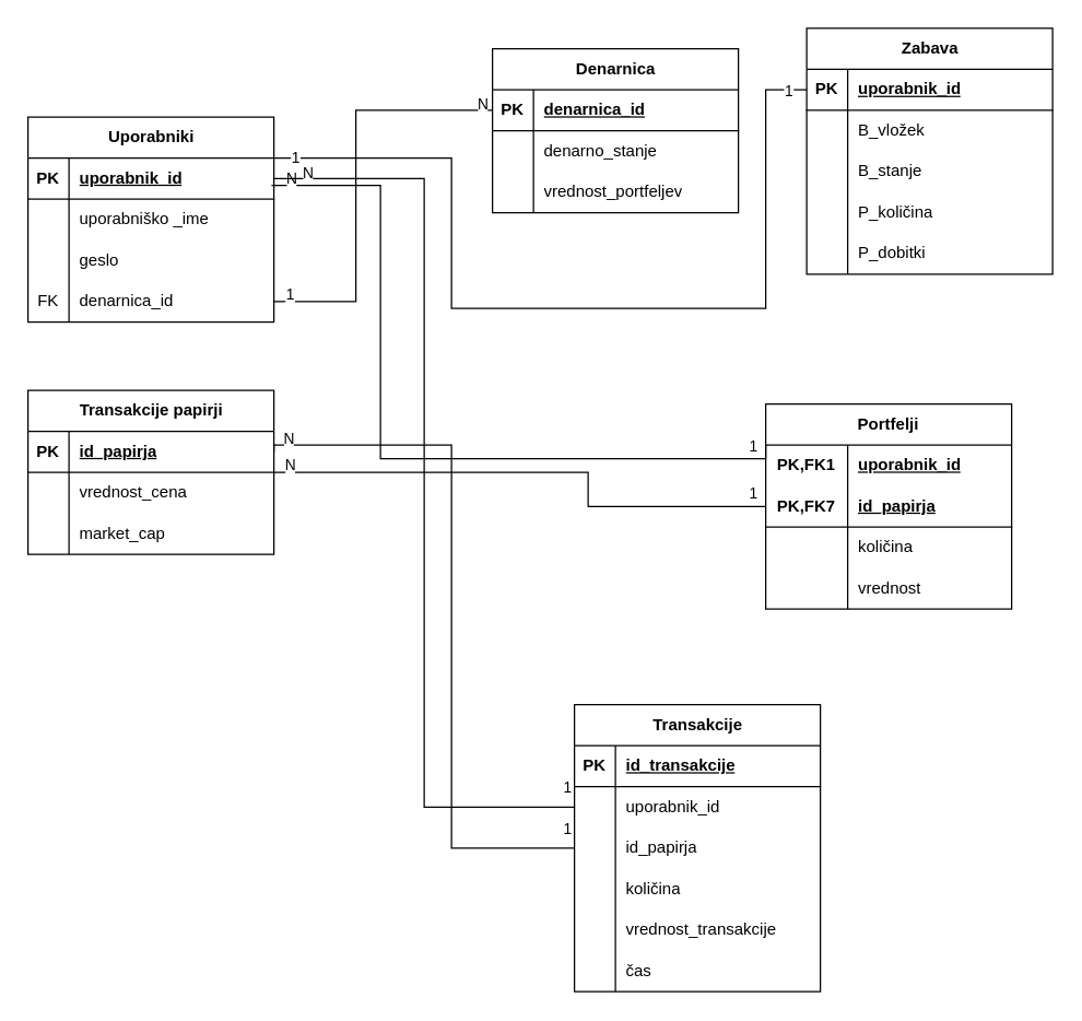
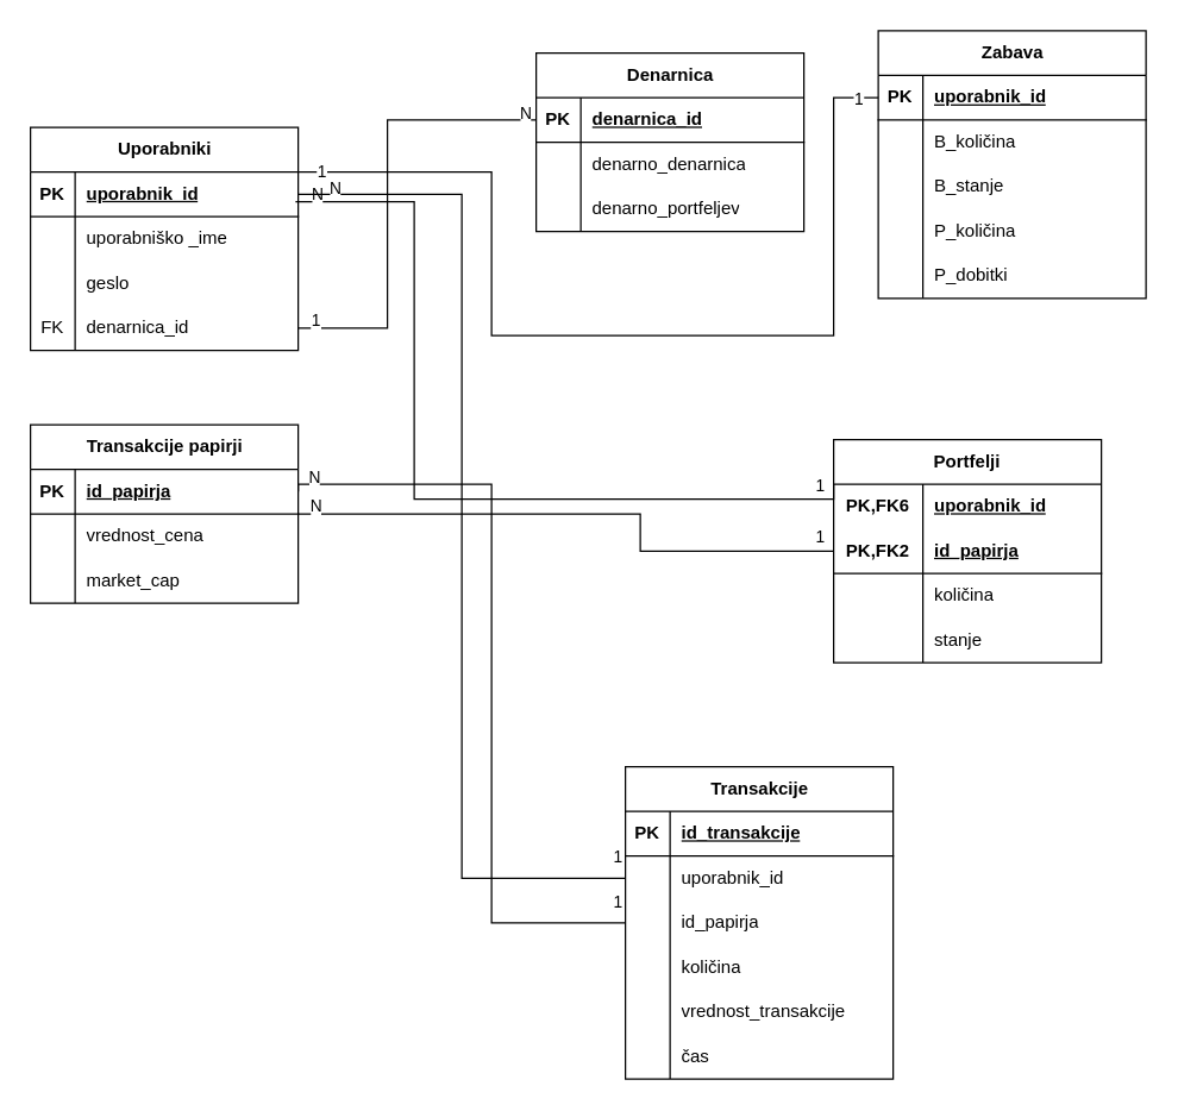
- <mxCell id="85" value="B_vložek" style="shape=partialRectangle;connectable=0;fillColor=none;top=0;left=0;bottom=0;right=0;align=left;spacingLeft=6;overflow=hidden;whiteSpace=wrap;html=1;" vertex="1" parent="83"><mxGeometry x="30" width="150" height="30" as="geometry"><mxRectangle width="150" height="30" as="alternateBounds" /></mxGeometry></mxCell>
+ <mxCell id="85" value="B_količina" style="shape=partialRectangle;connectable=0;fillColor=none;top=0;left=0;bottom=0;right=0;align=left;spacingLeft=6;overflow=hidden;whiteSpace=wrap;html=1;" vertex="1" parent="83"><mxGeometry x="30" width="150" height="30" as="geometry"><mxRectangle width="150" height="30" as="alternateBounds" /></mxGeometry></mxCell>
- <mxCell id="21" value="denarno_stanje" style="shape=partialRectangle;connectable=0;fillColor=none;top=0;left=0;bottom=0;right=0;align=left;spacingLeft=6;overflow=hidden;whiteSpace=wrap;html=1;" vertex="1" parent="19"><mxGeometry x="30" width="150" height="30" as="geometry"><mxRectangle width="150" height="30" as="alternateBounds" /></mxGeometry></mxCell>
+ <mxCell id="21" value="denarno_denarnica" style="shape=partialRectangle;connectable=0;fillColor=none;top=0;left=0;bottom=0;right=0;align=left;spacingLeft=6;overflow=hidden;whiteSpace=wrap;html=1;" vertex="1" parent="19"><mxGeometry x="30" width="150" height="30" as="geometry"><mxRectangle width="150" height="30" as="alternateBounds" /></mxGeometry></mxCell>
- <mxCell id="24" value="vrednost_portfeljev" style="shape=partialRectangle;connectable=0;fillColor=none;top=0;left=0;bottom=0;right=0;align=left;spacingLeft=6;overflow=hidden;whiteSpace=wrap;html=1;" vertex="1" parent="22"><mxGeometry x="30" width="150" height="30" as="geometry"><mxRectangle width="150" height="30" as="alternateBounds" /></mxGeometry></mxCell>
+ <mxCell id="24" value="denarno_portfeljev" style="shape=partialRectangle;connectable=0;fillColor=none;top=0;left=0;bottom=0;right=0;align=left;spacingLeft=6;overflow=hidden;whiteSpace=wrap;html=1;" vertex="1" parent="22"><mxGeometry x="30" width="150" height="30" as="geometry"><mxRectangle width="150" height="30" as="alternateBounds" /></mxGeometry></mxCell>
- <mxCell id="41" value="PK,FK1" style="shape=partialRectangle;connectable=0;fillColor=none;top=0;left=0;bottom=0;right=0;fontStyle=1;overflow=hidden;html=1;whiteSpace=wrap;" vertex="1" parent="40"><mxGeometry width="60" height="30" as="geometry"><mxRectangle width="60" height="30" as="alternateBounds" /></mxGeometry></mxCell>
+ <mxCell id="41" value="PK,FK6" style="shape=partialRectangle;connectable=0;fillColor=none;top=0;left=0;bottom=0;right=0;fontStyle=1;overflow=hidden;html=1;whiteSpace=wrap;" vertex="1" parent="40"><mxGeometry width="60" height="30" as="geometry"><mxRectangle width="60" height="30" as="alternateBounds" /></mxGeometry></mxCell>
- <mxCell id="44" value="PK,FK7" style="shape=partialRectangle;connectable=0;fillColor=none;top=0;left=0;bottom=0;right=0;fontStyle=1;overflow=hidden;html=1;whiteSpace=wrap;" vertex="1" parent="43"><mxGeometry width="60" height="30" as="geometry"><mxRectangle width="60" height="30" as="alternateBounds" /></mxGeometry></mxCell>
+ <mxCell id="44" value="PK,FK2" style="shape=partialRectangle;connectable=0;fillColor=none;top=0;left=0;bottom=0;right=0;fontStyle=1;overflow=hidden;html=1;whiteSpace=wrap;" vertex="1" parent="43"><mxGeometry width="60" height="30" as="geometry"><mxRectangle width="60" height="30" as="alternateBounds" /></mxGeometry></mxCell>
- <mxCell id="51" value="vrednost" style="shape=partialRectangle;connectable=0;fillColor=none;top=0;left=0;bottom=0;right=0;align=left;spacingLeft=6;overflow=hidden;html=1;whiteSpace=wrap;" vertex="1" parent="49"><mxGeometry x="60" width="120" height="30" as="geometry"><mxRectangle width="120" height="30" as="alternateBounds" /></mxGeometry></mxCell>
+ <mxCell id="51" value="stanje" style="shape=partialRectangle;connectable=0;fillColor=none;top=0;left=0;bottom=0;right=0;align=left;spacingLeft=6;overflow=hidden;html=1;whiteSpace=wrap;" vertex="1" parent="49"><mxGeometry x="60" width="120" height="30" as="geometry"><mxRectangle width="120" height="30" as="alternateBounds" /></mxGeometry></mxCell>
